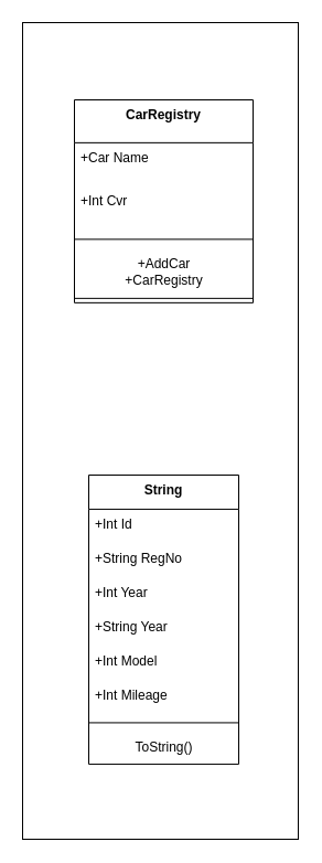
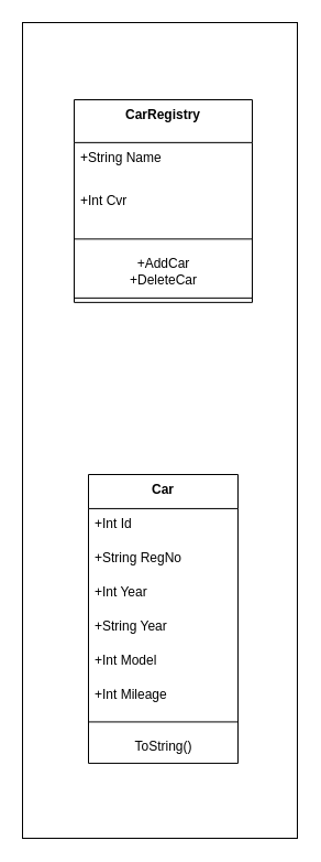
- <mxCell id="4" value="+Car Name" style="text;strokeColor=none;fillColor=none;align=left;verticalAlign=top;spacingLeft=4;spacingRight=4;overflow=hidden;rotatable=0;points=[[0,0.5],[1,0.5]];portConstraint=eastwest;" parent="3" vertex="1"><mxGeometry y="38.857" width="162" height="39" as="geometry" /></mxCell>
+ <mxCell id="4" value="+String Name" style="text;strokeColor=none;fillColor=none;align=left;verticalAlign=top;spacingLeft=4;spacingRight=4;overflow=hidden;rotatable=0;points=[[0,0.5],[1,0.5]];portConstraint=eastwest;" parent="3" vertex="1"><mxGeometry y="38.857" width="162" height="39" as="geometry" /></mxCell>
- <mxCell id="7" value="&lt;div&gt;+AddCar&lt;/div&gt;&lt;div&gt;+CarRegistry&lt;/div&gt;" style="text;html=1;align=center;verticalAlign=middle;resizable=0;points=[];autosize=1;strokeColor=none;fillColor=none;" vertex="1" parent="3"><mxGeometry y="135.857" width="162" height="40" as="geometry" /></mxCell>
+ <mxCell id="7" value="&lt;div&gt;+AddCar&lt;/div&gt;&lt;div&gt;+DeleteCar&lt;/div&gt;" style="text;html=1;align=center;verticalAlign=middle;resizable=0;points=[];autosize=1;strokeColor=none;fillColor=none;" vertex="1" parent="3"><mxGeometry y="135.857" width="162" height="40" as="geometry" /></mxCell>
- <mxCell id="9" value="String" style="swimlane;fontStyle=1;align=center;verticalAlign=top;childLayout=stackLayout;horizontal=1;startSize=30.933;horizontalStack=0;resizeParent=1;resizeParentMax=0;resizeLast=0;collapsible=0;marginBottom=0;" parent="1" vertex="1"><mxGeometry x="80" y="430" width="136" height="261.933" as="geometry" /></mxCell>
+ <mxCell id="9" value="Car" style="swimlane;fontStyle=1;align=center;verticalAlign=top;childLayout=stackLayout;horizontal=1;startSize=30.933;horizontalStack=0;resizeParent=1;resizeParentMax=0;resizeLast=0;collapsible=0;marginBottom=0;" parent="1" vertex="1"><mxGeometry x="80" y="430" width="136" height="261.933" as="geometry" /></mxCell>
